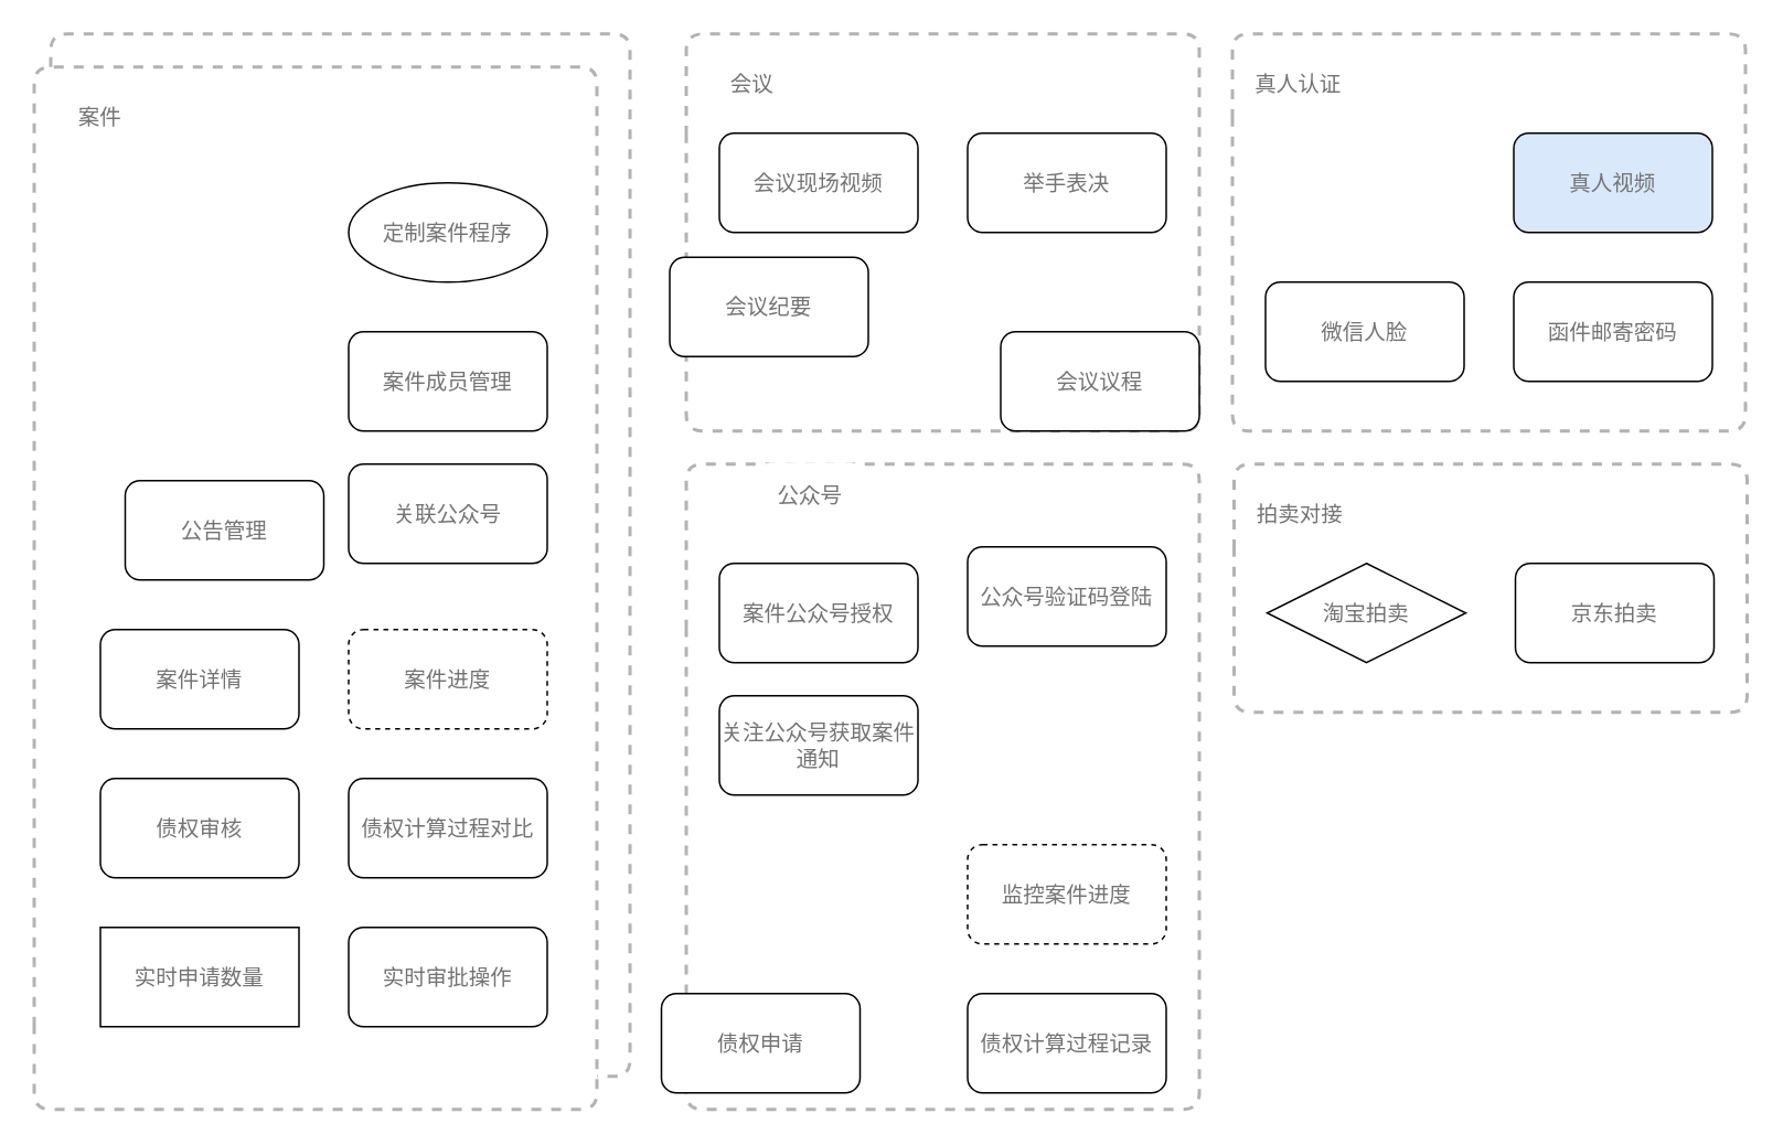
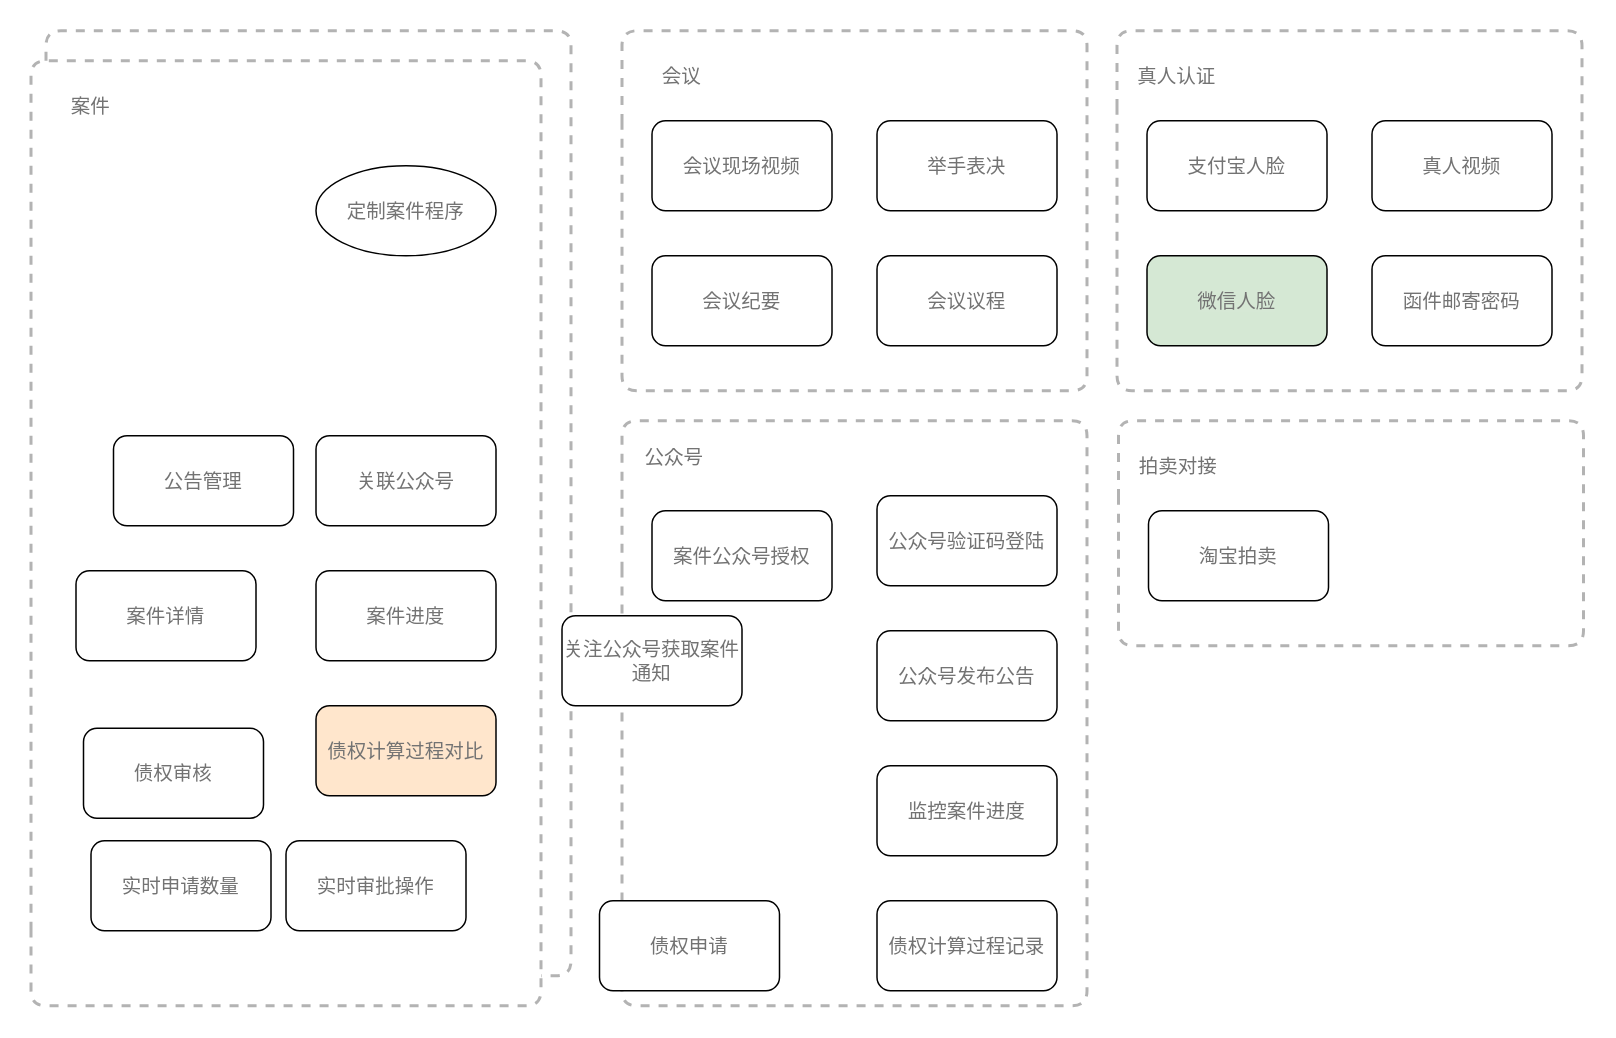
+ <mxCell id="31" value="&lt;span style=&quot;font-family: &amp;quot;Microsoft YaHei&amp;quot;, 微软雅黑, Arial; font-size: 13px; background-color: rgba(255, 255, 255, 0.01);&quot;&gt;支付宝人脸&lt;/span&gt;" style="rounded=1;whiteSpace=wrap;html=1;fontColor=#737373;" parent="1" vertex="1"><mxGeometry x="764" y="80" width="120" height="60" as="geometry" /></mxCell>
- <mxCell id="32" value="&lt;span style=&quot;font-family: &amp;quot;Microsoft YaHei&amp;quot;, 微软雅黑, Arial; font-size: 13px; background-color: rgba(255, 255, 255, 0.01);&quot;&gt;真人视频&lt;/span&gt;" style="rounded=1;whiteSpace=wrap;html=1;fontColor=#737373;fillColor=#dae8fc;" parent="1" vertex="1"><mxGeometry x="914" y="80" width="120" height="60" as="geometry" /></mxCell>
+ <mxCell id="32" value="&lt;span style=&quot;font-family: &amp;quot;Microsoft YaHei&amp;quot;, 微软雅黑, Arial; font-size: 13px; background-color: rgba(255, 255, 255, 0.01);&quot;&gt;真人视频&lt;/span&gt;" style="rounded=1;whiteSpace=wrap;html=1;fontColor=#737373;" parent="1" vertex="1"><mxGeometry x="914" y="80" width="120" height="60" as="geometry" /></mxCell>
- <mxCell id="27" value="&lt;span style=&quot;font-family: &amp;quot;Microsoft YaHei&amp;quot;, 微软雅黑, Arial; font-size: 13px; background-color: rgba(255, 255, 255, 0.01);&quot;&gt;会议纪要&lt;/span&gt;" style="rounded=1;whiteSpace=wrap;html=1;fontColor=#737373;" parent="1" vertex="1"><mxGeometry x="404" y="155" width="120" height="60" as="geometry" /></mxCell>
+ <mxCell id="27" value="&lt;span style=&quot;font-family: &amp;quot;Microsoft YaHei&amp;quot;, 微软雅黑, Arial; font-size: 13px; background-color: rgba(255, 255, 255, 0.01);&quot;&gt;会议纪要&lt;/span&gt;" style="rounded=1;whiteSpace=wrap;html=1;fontColor=#737373;" parent="1" vertex="1"><mxGeometry x="434" y="170" width="120" height="60" as="geometry" /></mxCell>
- <mxCell id="33" value="&lt;span style=&quot;font-family: &amp;quot;Microsoft YaHei&amp;quot;, 微软雅黑, Arial; font-size: 13px; background-color: rgba(255, 255, 255, 0.01);&quot;&gt;微信人脸&lt;/span&gt;" style="rounded=1;whiteSpace=wrap;html=1;fontColor=#737373;" parent="1" vertex="1"><mxGeometry x="764" y="170" width="120" height="60" as="geometry" /></mxCell>
+ <mxCell id="33" value="&lt;span style=&quot;font-family: &amp;quot;Microsoft YaHei&amp;quot;, 微软雅黑, Arial; font-size: 13px; background-color: rgba(255, 255, 255, 0.01);&quot;&gt;微信人脸&lt;/span&gt;" style="rounded=1;whiteSpace=wrap;html=1;fontColor=#737373;fillColor=#d5e8d4;" parent="1" vertex="1"><mxGeometry x="764" y="170" width="120" height="60" as="geometry" /></mxCell>
- <mxCell id="5" value="&lt;span style=&quot;font-family: &amp;quot;Microsoft YaHei&amp;quot;, 微软雅黑, Arial; font-size: 13px; background-color: rgba(255, 255, 255, 0.01);&quot;&gt;案件成员管理&lt;/span&gt;" style="rounded=1;whiteSpace=wrap;html=1;fontColor=#737373;" parent="1" vertex="1"><mxGeometry x="210" y="200" width="120" height="60" as="geometry" /></mxCell>
- <mxCell id="28" value="&lt;span style=&quot;font-family: &amp;quot;Microsoft YaHei&amp;quot;, 微软雅黑, Arial; font-size: 13px; background-color: rgba(255, 255, 255, 0.01);&quot;&gt;会议议程&lt;/span&gt;" style="rounded=1;whiteSpace=wrap;html=1;fontColor=#737373;" parent="1" vertex="1"><mxGeometry x="604" y="200" width="120" height="60" as="geometry" /></mxCell>
+ <mxCell id="28" value="&lt;span style=&quot;font-family: &amp;quot;Microsoft YaHei&amp;quot;, 微软雅黑, Arial; font-size: 13px; background-color: rgba(255, 255, 255, 0.01);&quot;&gt;会议议程&lt;/span&gt;" style="rounded=1;whiteSpace=wrap;html=1;fontColor=#737373;" parent="1" vertex="1"><mxGeometry x="584" y="170" width="120" height="60" as="geometry" /></mxCell>
- <mxCell id="23" value="&lt;span style=&quot;font-family: &amp;quot;Microsoft YaHei&amp;quot;, 微软雅黑, Arial; font-size: 13px; font-style: normal; font-variant-ligatures: normal; font-variant-caps: normal; font-weight: 400; letter-spacing: normal; orphans: 2; text-indent: 0px; text-transform: none; widows: 2; word-spacing: 0px; -webkit-text-stroke-width: 0px; white-space: normal; background-color: rgba(255, 255, 255, 0.01); text-decoration-thickness: initial; text-decoration-style: initial; text-decoration-color: initial; float: none; display: inline !important;&quot;&gt;公众号&lt;/span&gt;" style="text;whiteSpace=wrap;html=1;rounded=1;fontFamily=Helvetica;fontSize=12;fontColor=#737373;fillColor=default;align=center;verticalAlign=middle;" parent="1" vertex="1"><mxGeometry x="459" y="279" width="60" height="40" as="geometry" /></mxCell>
+ <mxCell id="23" value="&lt;span style=&quot;font-family: &amp;quot;Microsoft YaHei&amp;quot;, 微软雅黑, Arial; font-size: 13px; font-style: normal; font-variant-ligatures: normal; font-variant-caps: normal; font-weight: 400; letter-spacing: normal; orphans: 2; text-indent: 0px; text-transform: none; widows: 2; word-spacing: 0px; -webkit-text-stroke-width: 0px; white-space: normal; background-color: rgba(255, 255, 255, 0.01); text-decoration-thickness: initial; text-decoration-style: initial; text-decoration-color: initial; float: none; display: inline !important;&quot;&gt;公众号&lt;/span&gt;" style="text;whiteSpace=wrap;html=1;rounded=1;fontFamily=Helvetica;fontSize=12;fontColor=#737373;fillColor=default;align=center;verticalAlign=middle;" parent="1" vertex="1"><mxGeometry x="419" y="284" width="60" height="40" as="geometry" /></mxCell>
- <mxCell id="7" value="&lt;span style=&quot;font-family: &amp;quot;Microsoft YaHei&amp;quot;, 微软雅黑, Arial; font-size: 13px; background-color: rgba(255, 255, 255, 0.01);&quot;&gt;关联公众号&lt;/span&gt;" style="rounded=1;whiteSpace=wrap;html=1;fontColor=#737373;" parent="1" vertex="1"><mxGeometry x="210" y="280" width="120" height="60" as="geometry" /></mxCell>
+ <mxCell id="7" value="&lt;span style=&quot;font-family: &amp;quot;Microsoft YaHei&amp;quot;, 微软雅黑, Arial; font-size: 13px; background-color: rgba(255, 255, 255, 0.01);&quot;&gt;关联公众号&lt;/span&gt;" style="rounded=1;whiteSpace=wrap;html=1;fontColor=#737373;" parent="1" vertex="1"><mxGeometry x="210" y="290" width="120" height="60" as="geometry" /></mxCell>
- <mxCell id="37" value="&lt;span style=&quot;font-family: &amp;quot;Microsoft YaHei&amp;quot;, 微软雅黑, Arial; font-size: 13px; background-color: rgba(255, 255, 255, 0.01);&quot;&gt;淘宝拍卖&lt;/span&gt;" style="rhombus;whiteSpace=wrap;html=1;fontColor=#737373;" parent="1" vertex="1"><mxGeometry x="765" y="340" width="120" height="60" as="geometry" /></mxCell>
+ <mxCell id="37" value="&lt;span style=&quot;font-family: &amp;quot;Microsoft YaHei&amp;quot;, 微软雅黑, Arial; font-size: 13px; background-color: rgba(255, 255, 255, 0.01);&quot;&gt;淘宝拍卖&lt;/span&gt;" style="rounded=1;whiteSpace=wrap;html=1;fontColor=#737373;" parent="1" vertex="1"><mxGeometry x="765" y="340" width="120" height="60" as="geometry" /></mxCell>
- <mxCell id="38" value="&lt;span style=&quot;font-family: &amp;quot;Microsoft YaHei&amp;quot;, 微软雅黑, Arial; font-size: 13px; background-color: rgba(255, 255, 255, 0.01);&quot;&gt;京东拍卖&lt;/span&gt;" style="rounded=1;whiteSpace=wrap;html=1;fontColor=#737373;" parent="1" vertex="1"><mxGeometry x="915" y="340" width="120" height="60" as="geometry" /></mxCell>
- <mxCell id="8" value="&lt;span style=&quot;font-family: &amp;quot;Microsoft YaHei&amp;quot;, 微软雅黑, Arial; font-size: 13px; background-color: rgba(255, 255, 255, 0.01);&quot;&gt;案件详情&lt;/span&gt;" style="rounded=1;whiteSpace=wrap;html=1;fontColor=#737373;" parent="1" vertex="1"><mxGeometry x="60" y="380" width="120" height="60" as="geometry" /></mxCell>
+ <mxCell id="8" value="&lt;span style=&quot;font-family: &amp;quot;Microsoft YaHei&amp;quot;, 微软雅黑, Arial; font-size: 13px; background-color: rgba(255, 255, 255, 0.01);&quot;&gt;案件详情&lt;/span&gt;" style="rounded=1;whiteSpace=wrap;html=1;fontColor=#737373;" parent="1" vertex="1"><mxGeometry x="50" y="380" width="120" height="60" as="geometry" /></mxCell>
- <mxCell id="9" value="&lt;span style=&quot;font-family: &amp;quot;Microsoft YaHei&amp;quot;, 微软雅黑, Arial; font-size: 13px; background-color: rgba(255, 255, 255, 0.01);&quot;&gt;案件进度&lt;/span&gt;" style="rounded=1;whiteSpace=wrap;html=1;fontColor=#737373;dashed=1;" parent="1" vertex="1"><mxGeometry x="210" y="380" width="120" height="60" as="geometry" /></mxCell>
+ <mxCell id="9" value="&lt;span style=&quot;font-family: &amp;quot;Microsoft YaHei&amp;quot;, 微软雅黑, Arial; font-size: 13px; background-color: rgba(255, 255, 255, 0.01);&quot;&gt;案件进度&lt;/span&gt;" style="rounded=1;whiteSpace=wrap;html=1;fontColor=#737373;" parent="1" vertex="1"><mxGeometry x="210" y="380" width="120" height="60" as="geometry" /></mxCell>
- <mxCell id="18" value="&lt;span style=&quot;font-family: &amp;quot;Microsoft YaHei&amp;quot;, 微软雅黑, Arial; font-size: 13px; background-color: rgba(255, 255, 255, 0.01);&quot;&gt;关注公众号获取案件通知&lt;/span&gt;" style="rounded=1;whiteSpace=wrap;html=1;fontColor=#737373;" parent="1" vertex="1"><mxGeometry x="434" y="420" width="120" height="60" as="geometry" /></mxCell>
+ <mxCell id="18" value="&lt;span style=&quot;font-family: &amp;quot;Microsoft YaHei&amp;quot;, 微软雅黑, Arial; font-size: 13px; background-color: rgba(255, 255, 255, 0.01);&quot;&gt;关注公众号获取案件通知&lt;/span&gt;" style="rounded=1;whiteSpace=wrap;html=1;fontColor=#737373;" parent="1" vertex="1"><mxGeometry x="374" y="410" width="120" height="60" as="geometry" /></mxCell>
+ <mxCell id="19" value="&lt;span style=&quot;font-family: &amp;quot;Microsoft YaHei&amp;quot;, 微软雅黑, Arial; font-size: 13px; background-color: rgba(255, 255, 255, 0.01);&quot;&gt;公众号发布公告&lt;/span&gt;" style="rounded=1;whiteSpace=wrap;html=1;fontColor=#737373;" parent="1" vertex="1"><mxGeometry x="584" y="420" width="120" height="60" as="geometry" /></mxCell>
- <mxCell id="10" value="&lt;span style=&quot;font-family: &amp;quot;Microsoft YaHei&amp;quot;, 微软雅黑, Arial; font-size: 13px; background-color: rgba(255, 255, 255, 0.01);&quot;&gt;债权审核&lt;/span&gt;" style="rounded=1;whiteSpace=wrap;html=1;fontColor=#737373;" parent="1" vertex="1"><mxGeometry x="60" y="470" width="120" height="60" as="geometry" /></mxCell>
+ <mxCell id="10" value="&lt;span style=&quot;font-family: &amp;quot;Microsoft YaHei&amp;quot;, 微软雅黑, Arial; font-size: 13px; background-color: rgba(255, 255, 255, 0.01);&quot;&gt;债权审核&lt;/span&gt;" style="rounded=1;whiteSpace=wrap;html=1;fontColor=#737373;" parent="1" vertex="1"><mxGeometry x="55" y="485" width="120" height="60" as="geometry" /></mxCell>
- <mxCell id="11" value="&lt;span style=&quot;font-family: &amp;quot;Microsoft YaHei&amp;quot;, 微软雅黑, Arial; font-size: 13px; background-color: rgba(255, 255, 255, 0.01);&quot;&gt;债权计算过程对比&lt;/span&gt;" style="rounded=1;whiteSpace=wrap;html=1;fontColor=#737373;" parent="1" vertex="1"><mxGeometry x="210" y="470" width="120" height="60" as="geometry" /></mxCell>
+ <mxCell id="11" value="&lt;span style=&quot;font-family: &amp;quot;Microsoft YaHei&amp;quot;, 微软雅黑, Arial; font-size: 13px; background-color: rgba(255, 255, 255, 0.01);&quot;&gt;债权计算过程对比&lt;/span&gt;" style="rounded=1;whiteSpace=wrap;html=1;fontColor=#737373;fillColor=#ffe6cc;" parent="1" vertex="1"><mxGeometry x="210" y="470" width="120" height="60" as="geometry" /></mxCell>
- <mxCell id="20" value="&lt;span style=&quot;font-family: &amp;quot;Microsoft YaHei&amp;quot;, 微软雅黑, Arial; font-size: 13px; background-color: rgba(255, 255, 255, 0.01);&quot;&gt;监控案件进度&lt;/span&gt;" style="rounded=1;whiteSpace=wrap;html=1;fontColor=#737373;dashed=1;" parent="1" vertex="1"><mxGeometry x="584" y="510" width="120" height="60" as="geometry" /></mxCell>
+ <mxCell id="20" value="&lt;span style=&quot;font-family: &amp;quot;Microsoft YaHei&amp;quot;, 微软雅黑, Arial; font-size: 13px; background-color: rgba(255, 255, 255, 0.01);&quot;&gt;监控案件进度&lt;/span&gt;" style="rounded=1;whiteSpace=wrap;html=1;fontColor=#737373;" parent="1" vertex="1"><mxGeometry x="584" y="510" width="120" height="60" as="geometry" /></mxCell>
- <mxCell id="12" value="&lt;span style=&quot;font-family: &amp;quot;Microsoft YaHei&amp;quot;, 微软雅黑, Arial; font-size: 13px; background-color: rgba(255, 255, 255, 0.01);&quot;&gt;实时申请数量&lt;/span&gt;" style="whiteSpace=wrap;html=1;fontColor=#737373;rounded=0;" parent="1" vertex="1"><mxGeometry x="60" y="560" width="120" height="60" as="geometry" /></mxCell>
+ <mxCell id="12" value="&lt;span style=&quot;font-family: &amp;quot;Microsoft YaHei&amp;quot;, 微软雅黑, Arial; font-size: 13px; background-color: rgba(255, 255, 255, 0.01);&quot;&gt;实时申请数量&lt;/span&gt;" style="rounded=1;whiteSpace=wrap;html=1;fontColor=#737373;" parent="1" vertex="1"><mxGeometry x="60" y="560" width="120" height="60" as="geometry" /></mxCell>
- <mxCell id="13" value="&lt;span style=&quot;font-family: &amp;quot;Microsoft YaHei&amp;quot;, 微软雅黑, Arial; font-size: 13px; background-color: rgba(255, 255, 255, 0.01);&quot;&gt;实时审批操作&lt;/span&gt;" style="rounded=1;whiteSpace=wrap;html=1;fontColor=#737373;" parent="1" vertex="1"><mxGeometry x="210" y="560" width="120" height="60" as="geometry" /></mxCell>
+ <mxCell id="13" value="&lt;span style=&quot;font-family: &amp;quot;Microsoft YaHei&amp;quot;, 微软雅黑, Arial; font-size: 13px; background-color: rgba(255, 255, 255, 0.01);&quot;&gt;实时审批操作&lt;/span&gt;" style="rounded=1;whiteSpace=wrap;html=1;fontColor=#737373;" parent="1" vertex="1"><mxGeometry x="190" y="560" width="120" height="60" as="geometry" /></mxCell>
